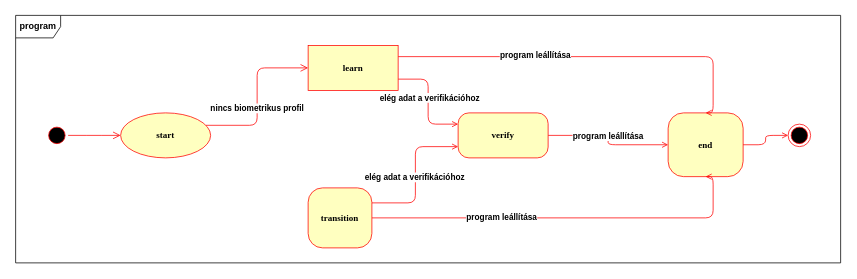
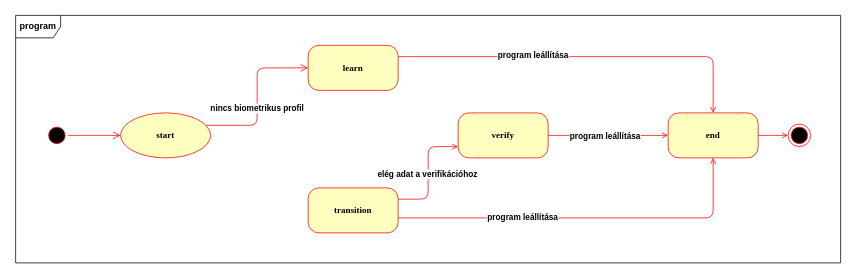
- <mxCell id="14" value="learn" style="whiteSpace=wrap;html=1;arcSize=24;fillColor=#ffffc0;strokeColor=#ff0000;shadow=0;comic=0;labelBackgroundColor=none;fontFamily=Verdana;fontSize=12;fontColor=#000000;align=center;fontStyle=1;rounded=0;" vertex="1" parent="1"><mxGeometry x="410" y="60" width="120" height="60" as="geometry" /></mxCell>
+ <mxCell id="14" value="learn" style="rounded=1;whiteSpace=wrap;html=1;arcSize=24;fillColor=#ffffc0;strokeColor=#ff0000;shadow=0;comic=0;labelBackgroundColor=none;fontFamily=Verdana;fontSize=12;fontColor=#000000;align=center;fontStyle=1" vertex="1" parent="1"><mxGeometry x="410" y="60" width="120" height="60" as="geometry" /></mxCell>
- <mxCell id="10" style="edgeStyle=orthogonalEdgeStyle;rounded=1;orthogonalLoop=1;jettySize=auto;html=1;entryX=0;entryY=0.25;entryDx=0;entryDy=0;strokeColor=#FF0000;endArrow=open;endFill=0;exitX=1;exitY=0.75;exitDx=0;exitDy=0;fontStyle=1" edge="1" parent="1" source="14" target="22"><mxGeometry relative="1" as="geometry" /></mxCell>
- <mxCell id="11" value="elég adat a verifikációhoz" style="edgeLabel;html=1;align=center;verticalAlign=middle;resizable=0;points=[];fontStyle=1" vertex="1" connectable="0" parent="10"><mxGeometry x="-0.092" y="1" relative="1" as="geometry"><mxPoint as="offset" /></mxGeometry></mxCell>
- <mxCell id="3" value="end" style="rounded=1;whiteSpace=wrap;html=1;arcSize=24;fillColor=#ffffc0;strokeColor=#ff0000;shadow=0;comic=0;labelBackgroundColor=none;fontFamily=Verdana;fontSize=12;fontColor=#000000;align=center;fontStyle=1" vertex="1" parent="1"><mxGeometry x="890" y="150" width="100" height="85" as="geometry" /></mxCell>
+ <mxCell id="3" value="end" style="rounded=1;whiteSpace=wrap;html=1;arcSize=24;fillColor=#ffffc0;strokeColor=#ff0000;shadow=0;comic=0;labelBackgroundColor=none;fontFamily=Verdana;fontSize=12;fontColor=#000000;align=center;fontStyle=1" vertex="1" parent="1"><mxGeometry x="890" y="150" width="120" height="60" as="geometry" /></mxCell>
- <mxCell id="19" value="transition" style="rounded=1;whiteSpace=wrap;html=1;arcSize=24;fillColor=#ffffc0;strokeColor=#ff0000;shadow=0;comic=0;labelBackgroundColor=none;fontFamily=Verdana;fontSize=12;fontColor=#000000;align=center;fontStyle=1" vertex="1" parent="1"><mxGeometry x="410" y="250" width="85" height="80" as="geometry" /></mxCell>
+ <mxCell id="19" value="transition" style="rounded=1;whiteSpace=wrap;html=1;arcSize=24;fillColor=#ffffc0;strokeColor=#ff0000;shadow=0;comic=0;labelBackgroundColor=none;fontFamily=Verdana;fontSize=12;fontColor=#000000;align=center;fontStyle=1" vertex="1" parent="1"><mxGeometry x="410" y="250" width="120" height="60" as="geometry" /></mxCell>
